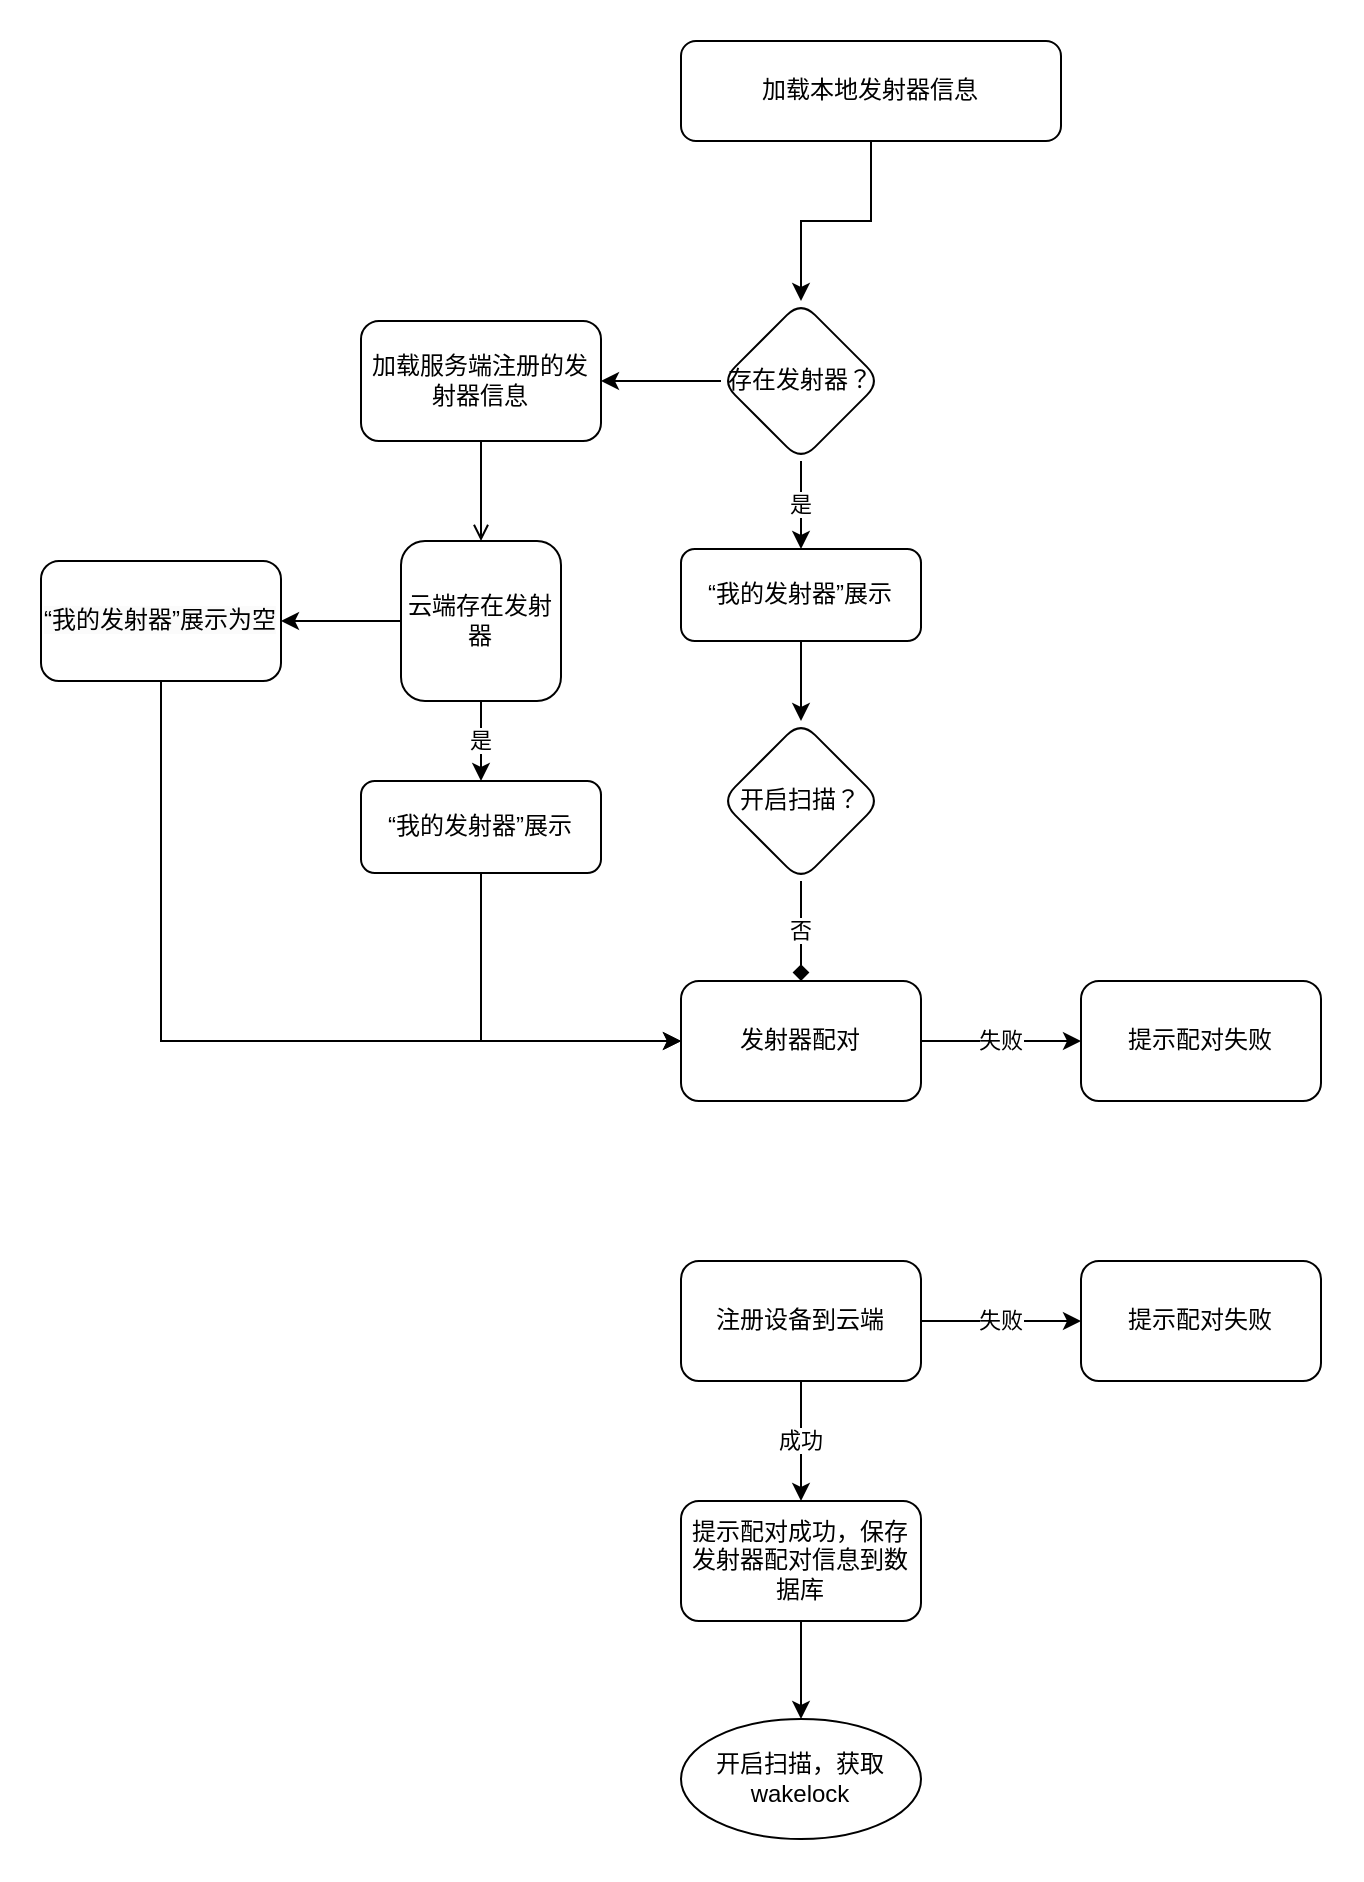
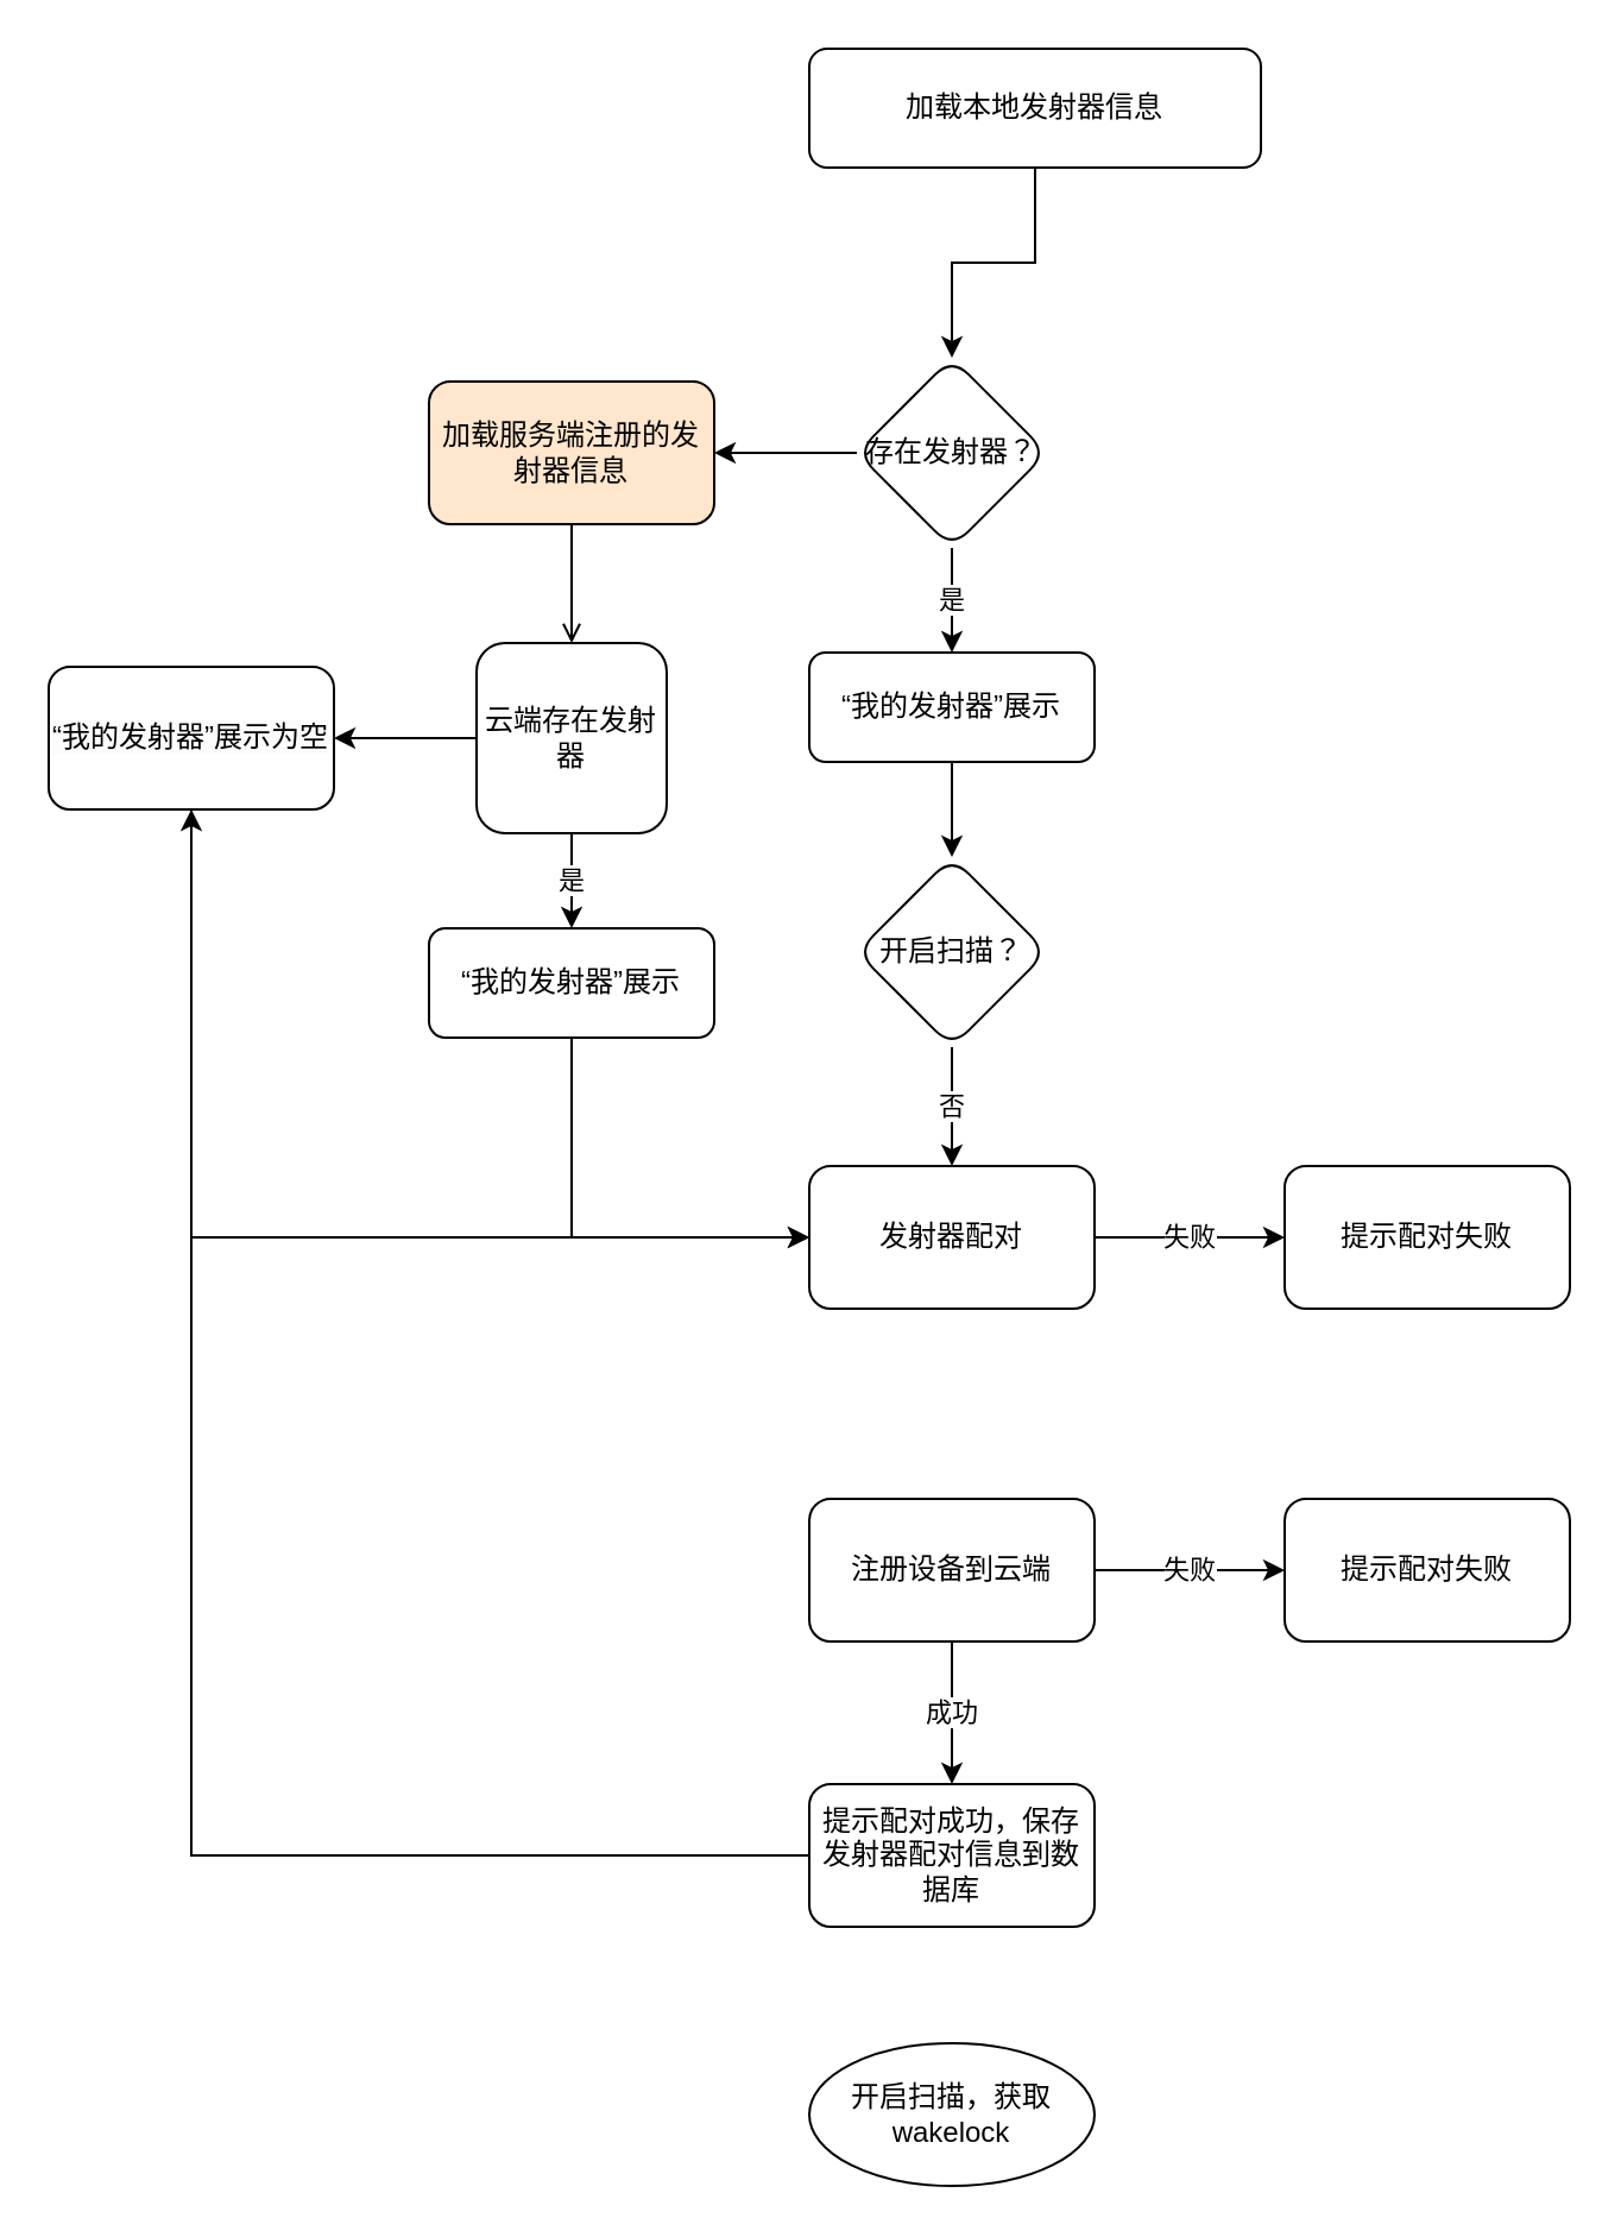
- <mxCell id="12" value="加载服务端注册的发射器信息" style="whiteSpace=wrap;html=1;rounded=1;" vertex="1" parent="1"><mxGeometry x="180" y="160" width="120" height="60" as="geometry" /></mxCell>
+ <mxCell id="12" value="加载服务端注册的发射器信息" style="whiteSpace=wrap;html=1;rounded=1;fillColor=#ffe6cc;" vertex="1" parent="1"><mxGeometry x="180" y="160" width="120" height="60" as="geometry" /></mxCell>
- <mxCell id="7" value="否" style="edgeStyle=orthogonalEdgeStyle;rounded=0;orthogonalLoop=1;jettySize=auto;html=1;endArrow=diamond;" edge="1" parent="1" source="8" target="10"><mxGeometry relative="1" as="geometry" /></mxCell>
+ <mxCell id="7" value="否" style="edgeStyle=orthogonalEdgeStyle;rounded=0;orthogonalLoop=1;jettySize=auto;html=1;" edge="1" parent="1" source="8" target="10"><mxGeometry relative="1" as="geometry" /></mxCell>
- <mxCell id="27" value="" style="edgeStyle=orthogonalEdgeStyle;rounded=0;orthogonalLoop=1;jettySize=auto;html=1;" edge="1" parent="1" source="28" target="29"><mxGeometry relative="1" as="geometry" /></mxCell>
+ <mxCell id="27" value="" style="edgeStyle=orthogonalEdgeStyle;rounded=0;orthogonalLoop=1;jettySize=auto;html=1;" edge="1" parent="1" source="28" target="21"><mxGeometry relative="1" as="geometry" /></mxCell>
